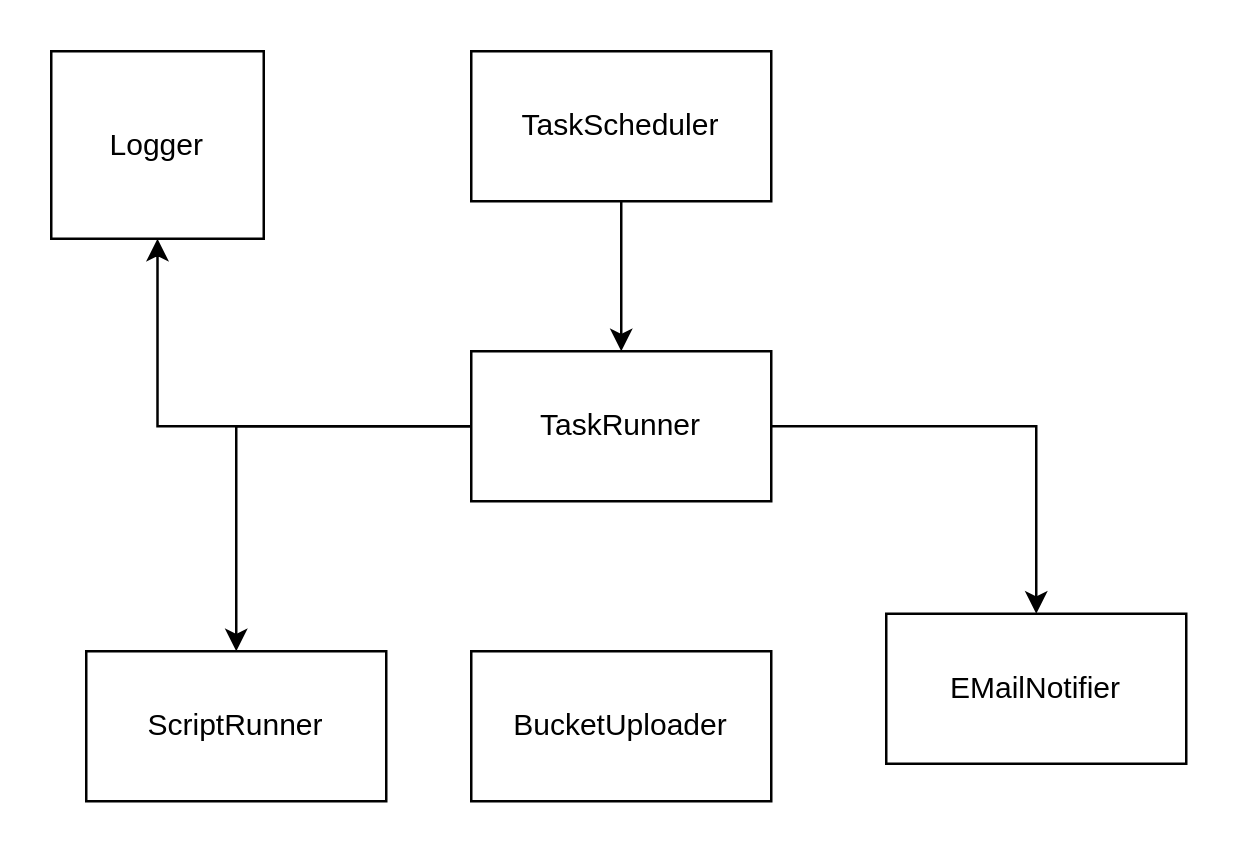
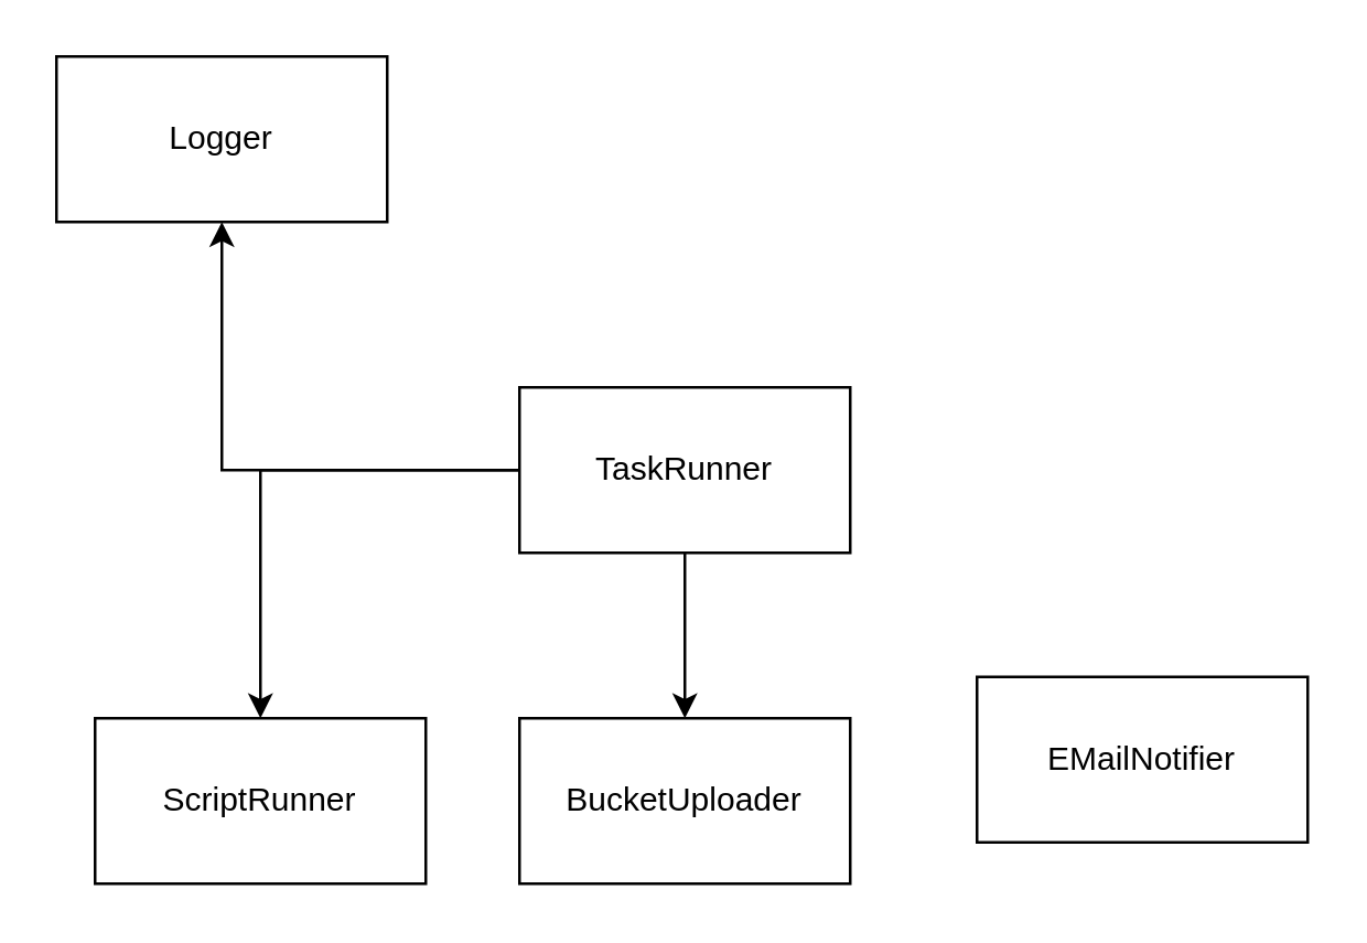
- <mxCell id="3" value="TaskScheduler" style="rounded=0;whiteSpace=wrap;html=1;" parent="1" vertex="1"><mxGeometry x="188" y="20" width="120" height="60" as="geometry" /></mxCell>
- <mxCell id="8" value="Logger" style="rounded=0;whiteSpace=wrap;html=1;" parent="1" vertex="1"><mxGeometry x="20" y="20" width="85" height="75" as="geometry" /></mxCell>
+ <mxCell id="8" value="Logger" style="rounded=0;whiteSpace=wrap;html=1;" parent="1" vertex="1"><mxGeometry x="20" y="20" width="120" height="60" as="geometry" /></mxCell>
- <mxCell id="2" style="edgeStyle=orthogonalEdgeStyle;rounded=0;orthogonalLoop=1;jettySize=auto;html=1;entryX=0.5;entryY=0;entryDx=0;entryDy=0;" parent="1" source="3" target="7" edge="1"><mxGeometry relative="1" as="geometry" /></mxCell>
- <mxCell id="6" style="edgeStyle=orthogonalEdgeStyle;rounded=0;orthogonalLoop=1;jettySize=auto;html=1;" parent="1" source="7" target="11" edge="1"><mxGeometry relative="1" as="geometry" /></mxCell>
+ <mxCell id="6" style="edgeStyle=orthogonalEdgeStyle;rounded=0;orthogonalLoop=1;jettySize=auto;html=1;" parent="1" source="7" target="10" edge="1"><mxGeometry relative="1" as="geometry" /></mxCell>
